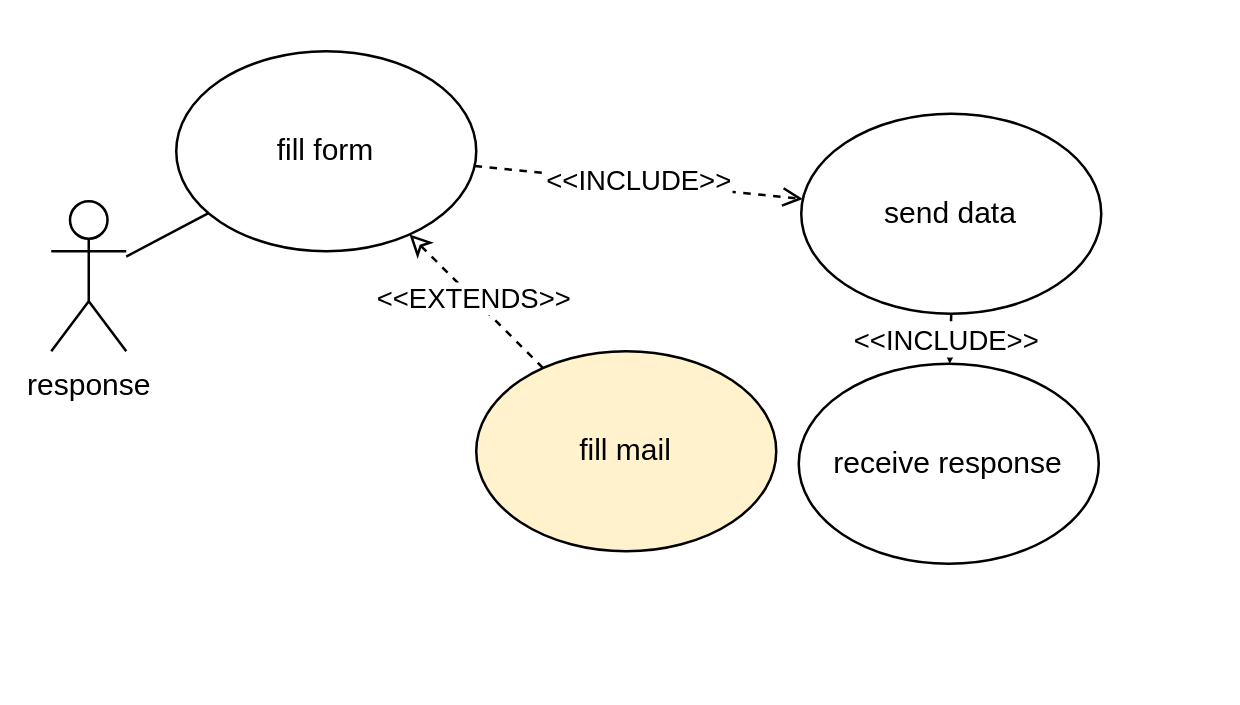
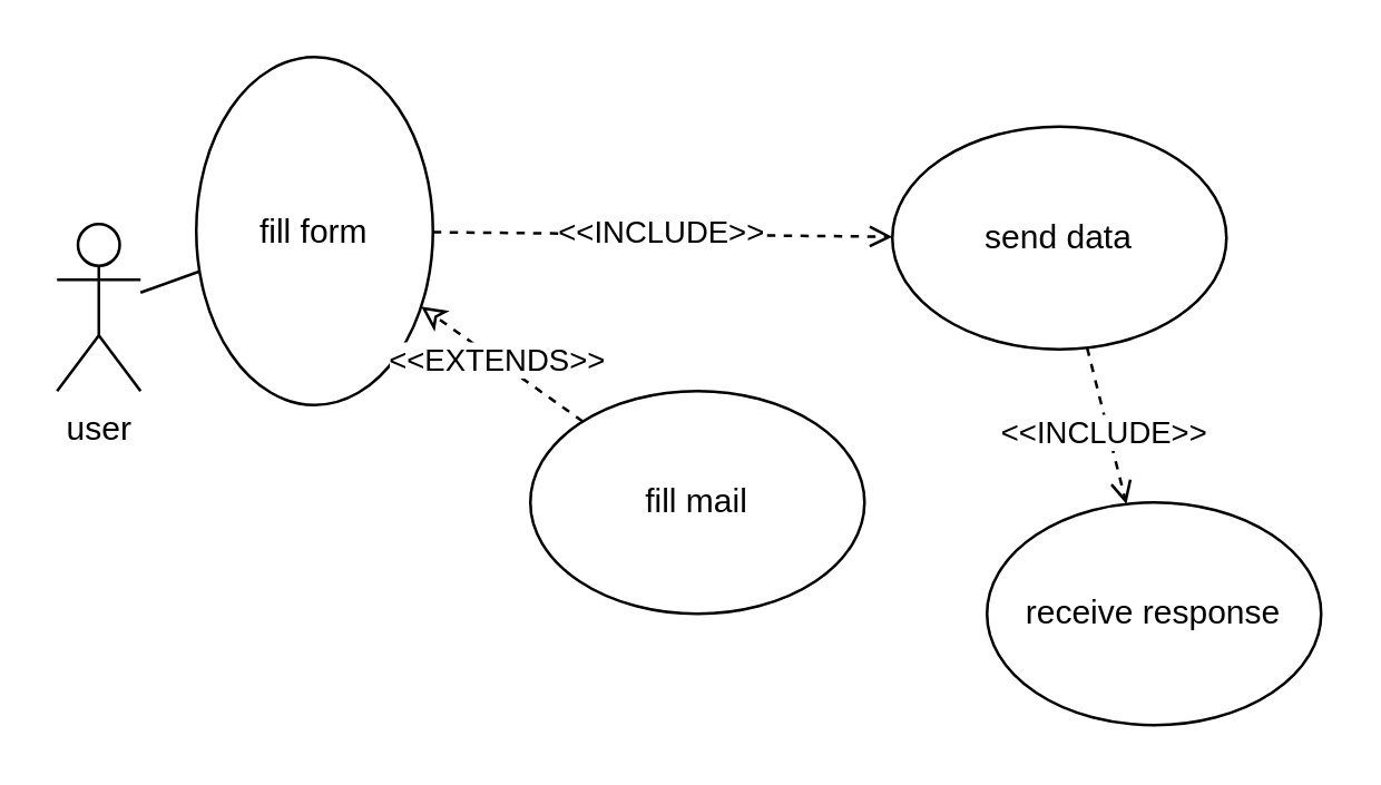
- <mxCell id="6" value="fill form" style="ellipse;whiteSpace=wrap;html=1;" parent="1" vertex="1"><mxGeometry x="70" y="20" width="120" height="80" as="geometry" /></mxCell>
+ <mxCell id="6" value="fill form" style="ellipse;whiteSpace=wrap;html=1;" parent="1" vertex="1"><mxGeometry x="70" y="20" width="85" height="125" as="geometry" /></mxCell>
- <mxCell id="3" value="response" style="shape=umlActor;verticalLabelPosition=bottom;verticalAlign=top;html=1;outlineConnect=0;" parent="1" vertex="1"><mxGeometry x="20" y="80" width="30" height="60" as="geometry" /></mxCell>
+ <mxCell id="3" value="user" style="shape=umlActor;verticalLabelPosition=bottom;verticalAlign=top;html=1;outlineConnect=0;" parent="1" vertex="1"><mxGeometry x="20" y="80" width="30" height="60" as="geometry" /></mxCell>
- <mxCell id="9" value="fill mail" style="ellipse;whiteSpace=wrap;html=1;fillColor=#fff2cc;" parent="1" vertex="1"><mxGeometry x="190" y="140" width="120" height="80" as="geometry" /></mxCell>
+ <mxCell id="9" value="fill mail" style="ellipse;whiteSpace=wrap;html=1;" parent="1" vertex="1"><mxGeometry x="190" y="140" width="120" height="80" as="geometry" /></mxCell>
- <mxCell id="13" value="receive response" style="ellipse;whiteSpace=wrap;html=1;" parent="1" vertex="1"><mxGeometry x="319" y="145" width="120" height="80" as="geometry" /></mxCell>
+ <mxCell id="13" value="receive response" style="ellipse;whiteSpace=wrap;html=1;" parent="1" vertex="1"><mxGeometry x="354" y="180" width="120" height="80" as="geometry" /></mxCell>
